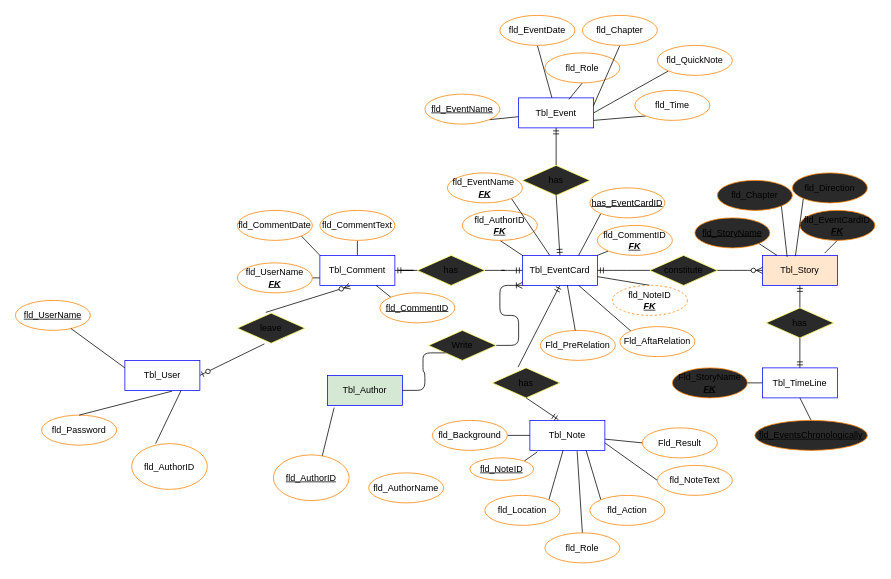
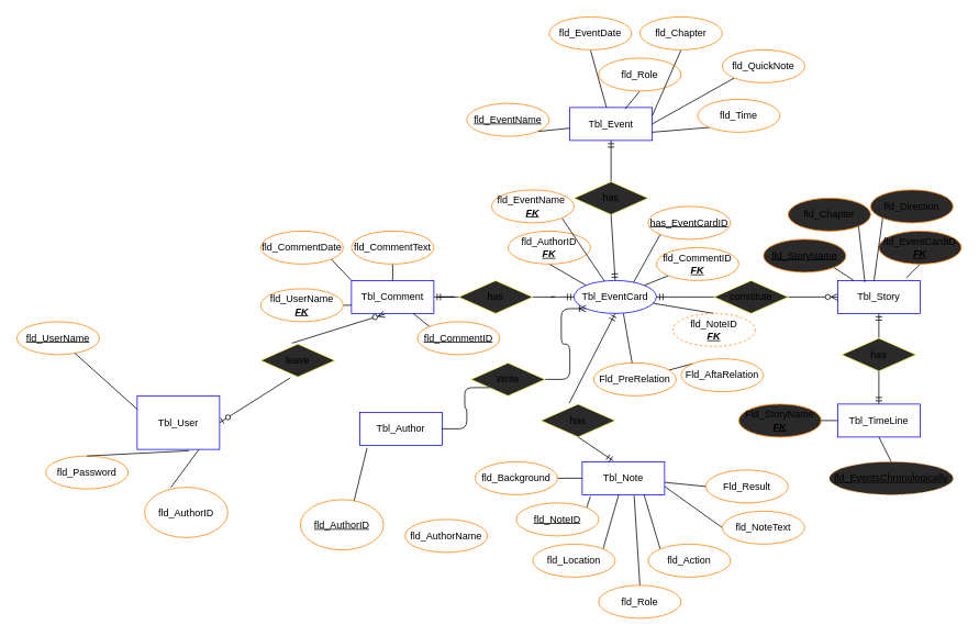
- <mxCell id="8" value="Tbl_EventCard" style="rounded=0;whiteSpace=wrap;html=1;strokeColor=#0000FF;" parent="1" vertex="1"><mxGeometry x="696" y="340" width="100" height="40" as="geometry" /></mxCell>
+ <mxCell id="8" value="Tbl_EventCard" style="ellipse;whiteSpace=wrap;html=1;strokeColor=#0000FF;" parent="1" vertex="1"><mxGeometry x="696" y="340" width="100" height="40" as="geometry" /></mxCell>
- <mxCell id="6" value="Tbl_Story" style="rounded=0;whiteSpace=wrap;html=1;strokeColor=#0000FF;fillColor=#ffe6cc;" parent="1" vertex="1"><mxGeometry x="1016" y="340" width="100" height="40" as="geometry" /></mxCell>
+ <mxCell id="6" value="Tbl_Story" style="rounded=0;whiteSpace=wrap;html=1;strokeColor=#0000FF;" parent="1" vertex="1"><mxGeometry x="1016" y="340" width="100" height="40" as="geometry" /></mxCell>
- <mxCell id="49" style="edgeStyle=none;rounded=0;orthogonalLoop=1;jettySize=auto;html=1;exitX=0;exitY=0;exitDx=0;exitDy=0;entryX=0.75;entryY=1;entryDx=0;entryDy=0;endArrow=none;endFill=0;" parent="1" source="50" target="8" edge="1"><mxGeometry relative="1" as="geometry" /></mxCell>
+ <mxCell id="49" style="edgeStyle=none;rounded=0;orthogonalLoop=1;jettySize=auto;html=1;exitX=0;exitY=0;exitDx=0;exitDy=0;endArrow=none;endFill=0;" parent="1" source="50" target="92" edge="1"><mxGeometry relative="1" as="geometry" /></mxCell>
- <mxCell id="95" value="&lt;u&gt;fld_UserName&lt;/u&gt;" style="ellipse;whiteSpace=wrap;html=1;align=center;strokeColor=#FF8000;" parent="1" vertex="1"><mxGeometry x="20" y="400" width="100" height="40" as="geometry" /></mxCell>
+ <mxCell id="95" value="&lt;u&gt;fld_UserName&lt;/u&gt;" style="ellipse;whiteSpace=wrap;html=1;align=center;strokeColor=#FF8000;" parent="1" vertex="1"><mxGeometry x="20" y="390" width="100" height="40" as="geometry" /></mxCell>
- <mxCell id="94" value="Tbl_User" style="rounded=0;whiteSpace=wrap;html=1;strokeColor=#0000FF;" parent="1" vertex="1"><mxGeometry x="166" y="480" width="100" height="40" as="geometry" /></mxCell>
+ <mxCell id="94" value="Tbl_User" style="rounded=0;whiteSpace=wrap;html=1;strokeColor=#0000FF;" parent="1" vertex="1"><mxGeometry x="166" y="480" width="100" height="65" as="geometry" /></mxCell>
- <mxCell id="2" value="Tbl_Author" style="rounded=0;whiteSpace=wrap;html=1;strokeColor=#0000FF;fillColor=#d5e8d4;" parent="1" vertex="1"><mxGeometry x="436" y="500" width="100" height="40" as="geometry" /></mxCell>
+ <mxCell id="2" value="Tbl_Author" style="rounded=0;whiteSpace=wrap;html=1;strokeColor=#0000FF;" parent="1" vertex="1"><mxGeometry x="436" y="500" width="100" height="40" as="geometry" /></mxCell>
- <mxCell id="60" value="&lt;u&gt;fld_EventsChronologically&lt;/u&gt;" style="ellipse;whiteSpace=wrap;html=1;align=center;strokeColor=#FF8000;fillColor=#2a2a2a;" parent="1" vertex="1"><mxGeometry x="1006" y="560" width="150" height="40" as="geometry" /></mxCell>
+ <mxCell id="60" value="&lt;u&gt;fld_EventsChronologically&lt;/u&gt;" style="ellipse;whiteSpace=wrap;html=1;align=center;strokeColor=#FF8000;fillColor=#2a2a2a;dashed=1;" parent="1" vertex="1"><mxGeometry x="1006" y="560" width="150" height="40" as="geometry" /></mxCell>
- <mxCell id="39" value="&lt;u&gt;fld_NoteID&lt;/u&gt;" style="ellipse;whiteSpace=wrap;html=1;align=center;strokeColor=#FF8000;" parent="1" vertex="1"><mxGeometry x="626" y="610" width="85" height="30" as="geometry" /></mxCell>
+ <mxCell id="39" value="&lt;u&gt;fld_NoteID&lt;/u&gt;" style="ellipse;whiteSpace=wrap;html=1;align=center;strokeColor=#FF8000;" parent="1" vertex="1"><mxGeometry x="626" y="610" width="100" height="40" as="geometry" /></mxCell>
